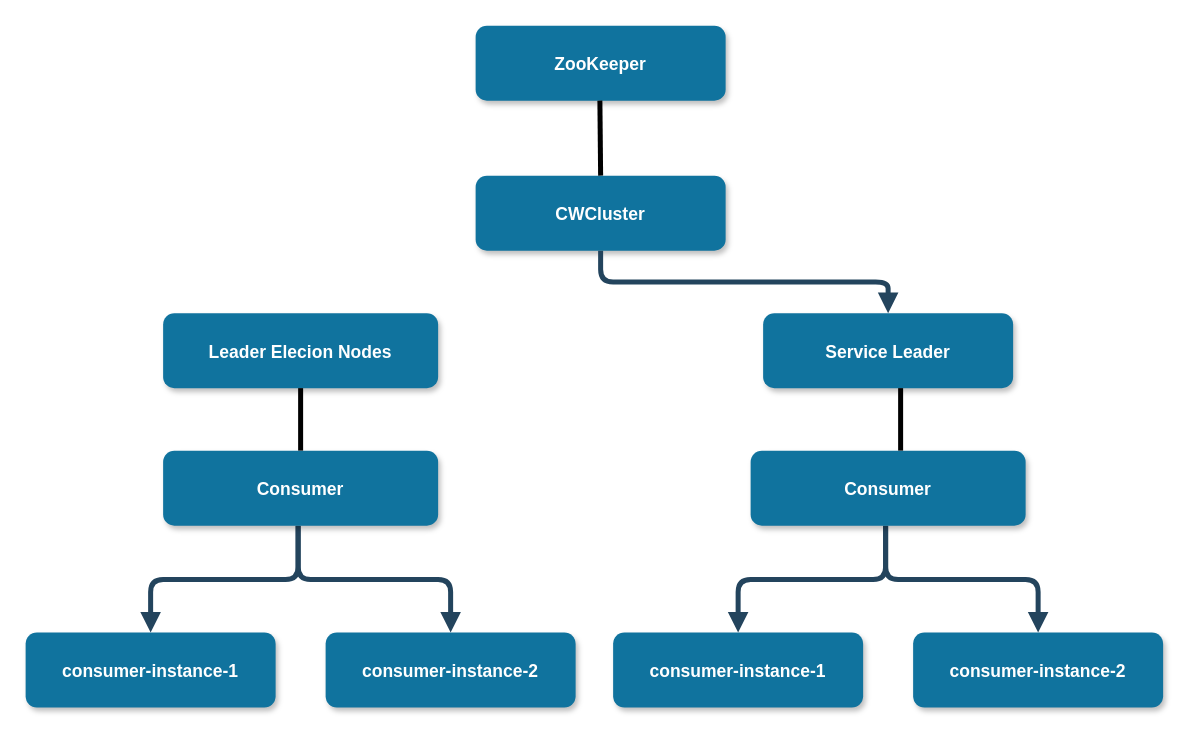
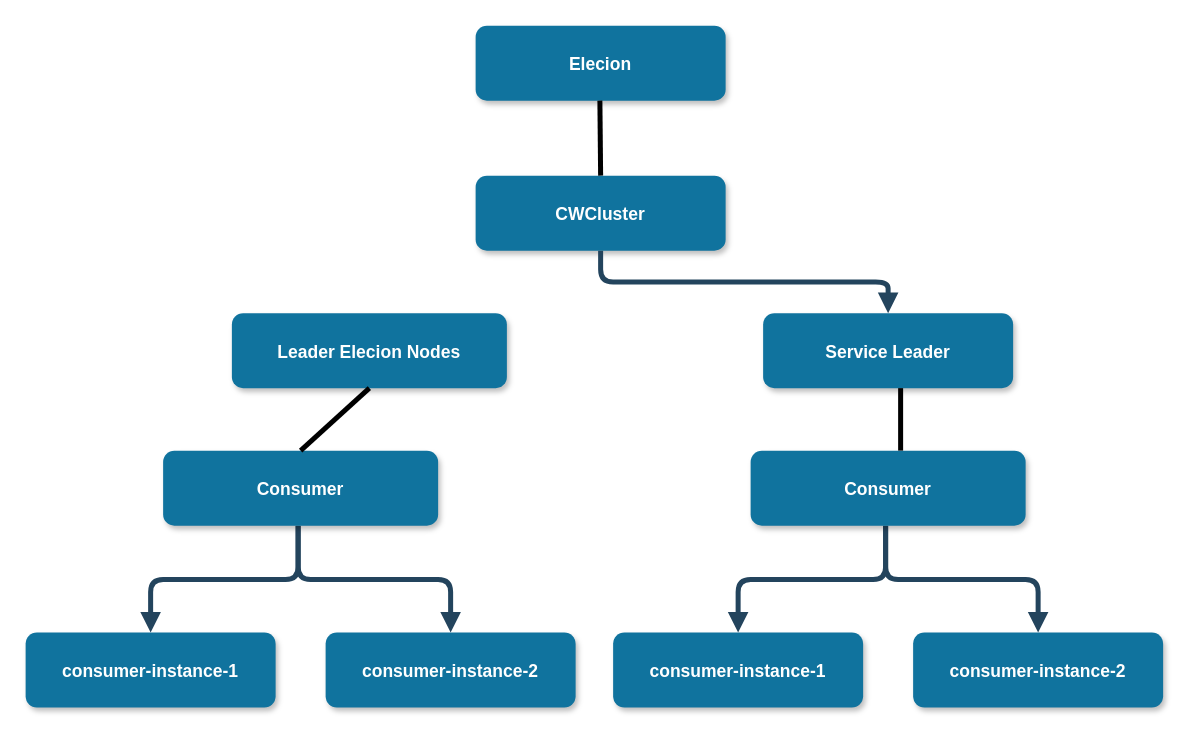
- <mxCell id="10" value="ZooKeeper" style="rounded=1;fillColor=#10739E;strokeColor=none;shadow=1;gradientColor=none;fontStyle=1;fontColor=#FFFFFF;fontSize=14;" vertex="1" parent="1"><mxGeometry x="380" y="20" width="200" height="60" as="geometry" /></mxCell>
+ <mxCell id="10" value="Elecion" style="rounded=1;fillColor=#10739E;strokeColor=none;shadow=1;gradientColor=none;fontStyle=1;fontColor=#FFFFFF;fontSize=14;" vertex="1" parent="1"><mxGeometry x="380" y="20" width="200" height="60" as="geometry" /></mxCell>
- <mxCell id="3" value="Leader Elecion Nodes" style="rounded=1;fillColor=#10739E;strokeColor=none;shadow=1;gradientColor=none;fontStyle=1;fontColor=#FFFFFF;fontSize=14;" parent="1" vertex="1"><mxGeometry x="130" y="250" width="220" height="60" as="geometry" /></mxCell>
+ <mxCell id="3" value="Leader Elecion Nodes" style="rounded=1;fillColor=#10739E;strokeColor=none;shadow=1;gradientColor=none;fontStyle=1;fontColor=#FFFFFF;fontSize=14;" parent="1" vertex="1"><mxGeometry x="185" y="250" width="220" height="60" as="geometry" /></mxCell>
